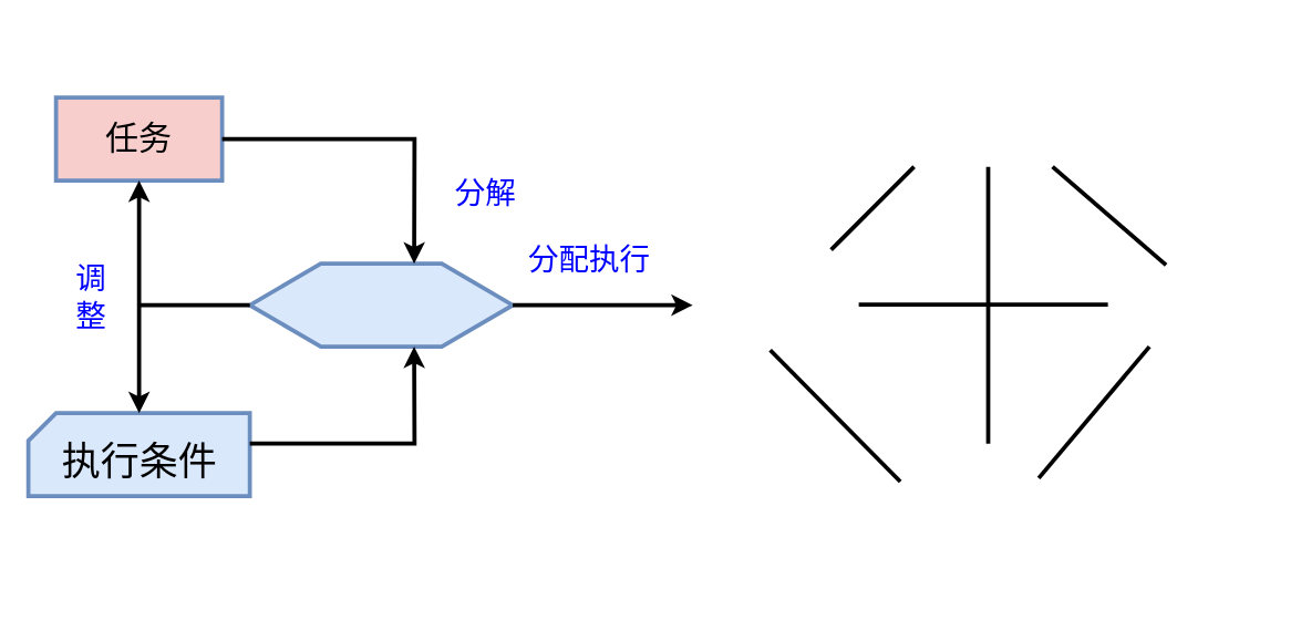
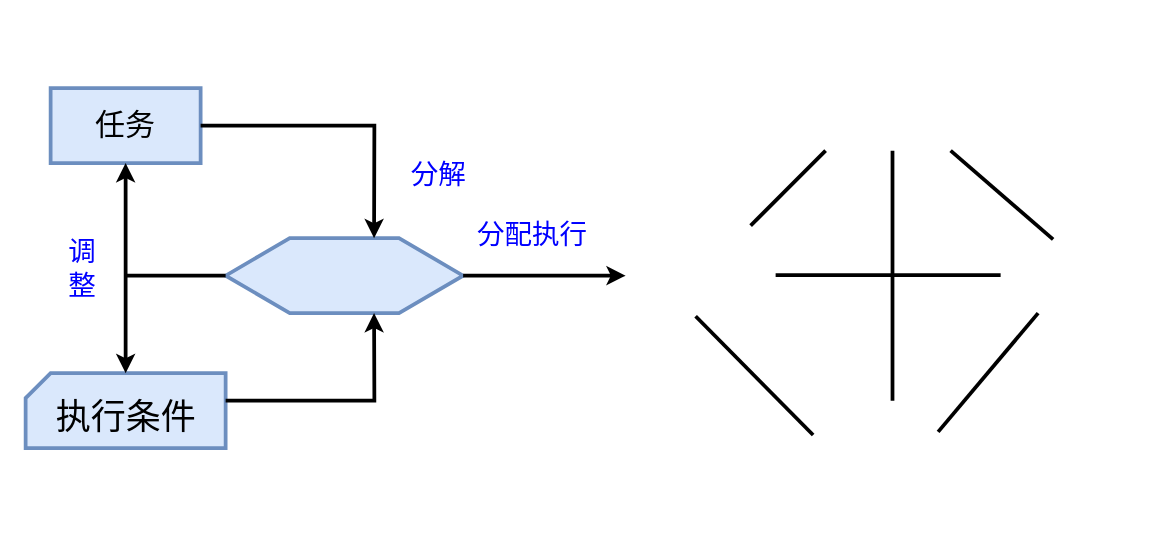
- <mxCell id="4" value="&lt;font style=&quot;font-size: 24px;&quot;&gt;任务&lt;/font&gt;" style="rounded=0;whiteSpace=wrap;html=1;strokeWidth=3;fillColor=#f8cecc;strokeColor=#6c8ebf;" parent="1" vertex="1"><mxGeometry x="40" y="70" width="120" height="60" as="geometry" /></mxCell>
+ <mxCell id="4" value="&lt;font style=&quot;font-size: 24px;&quot;&gt;任务&lt;/font&gt;" style="rounded=0;whiteSpace=wrap;html=1;strokeWidth=3;fillColor=#dae8fc;strokeColor=#6c8ebf;" parent="1" vertex="1"><mxGeometry x="40" y="70" width="120" height="60" as="geometry" /></mxCell>
